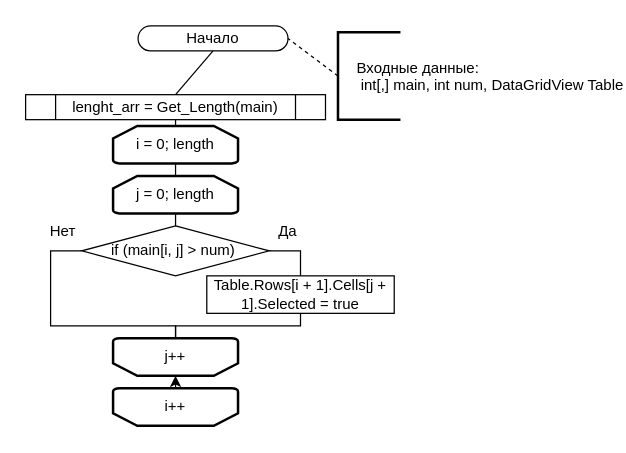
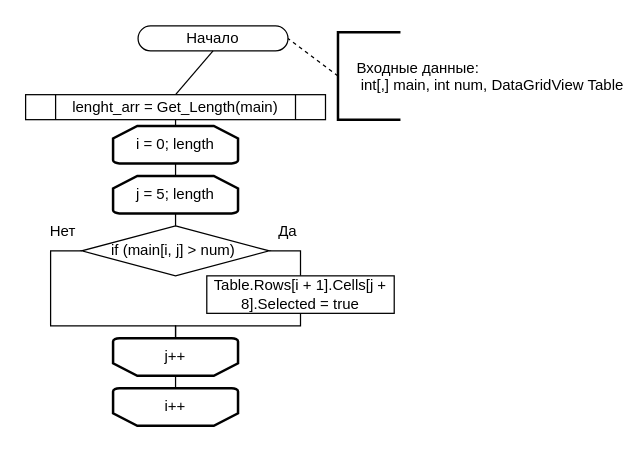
- <mxCell id="11" value="j = 0; length" style="strokeWidth=2;html=1;shape=mxgraph.flowchart.loop_limit;whiteSpace=wrap;" vertex="1" parent="1"><mxGeometry x="90" y="140" width="100" height="30" as="geometry" /></mxCell>
+ <mxCell id="11" value="j = 5; length" style="strokeWidth=2;html=1;shape=mxgraph.flowchart.loop_limit;whiteSpace=wrap;" vertex="1" parent="1"><mxGeometry x="90" y="140" width="100" height="30" as="geometry" /></mxCell>
- <mxCell id="21" value="Table.Rows[i + 1].Cells[j + 1].Selected = true" style="rounded=0;whiteSpace=wrap;html=1;" vertex="1" parent="1"><mxGeometry x="165" y="220" width="150" height="30" as="geometry" /></mxCell>
+ <mxCell id="21" value="Table.Rows[i + 1].Cells[j + 8].Selected = true" style="rounded=0;whiteSpace=wrap;html=1;" vertex="1" parent="1"><mxGeometry x="165" y="220" width="150" height="30" as="geometry" /></mxCell>
- <mxCell id="10" value="" style="endArrow=classic;html=1;rounded=0;entryX=0.5;entryY=0;entryDx=0;entryDy=0;exitX=0.5;exitY=1;exitDx=0;exitDy=0;exitPerimeter=0;entryPerimeter=0;" edge="1" source="9" target="12" parent="1"><mxGeometry width="50" height="50" relative="1" as="geometry"><mxPoint x="53" y="480" as="sourcePoint" /><mxPoint x="21" y="270" as="targetPoint" /></mxGeometry></mxCell>
+ <mxCell id="10" value="" style="endArrow=none;html=1;rounded=0;entryX=0.5;entryY=0;entryDx=0;entryDy=0;exitX=0.5;exitY=1;exitDx=0;exitDy=0;exitPerimeter=0;entryPerimeter=0;" edge="1" source="9" target="12" parent="1"><mxGeometry width="50" height="50" relative="1" as="geometry"><mxPoint x="53" y="480" as="sourcePoint" /><mxPoint x="21" y="270" as="targetPoint" /></mxGeometry></mxCell>
